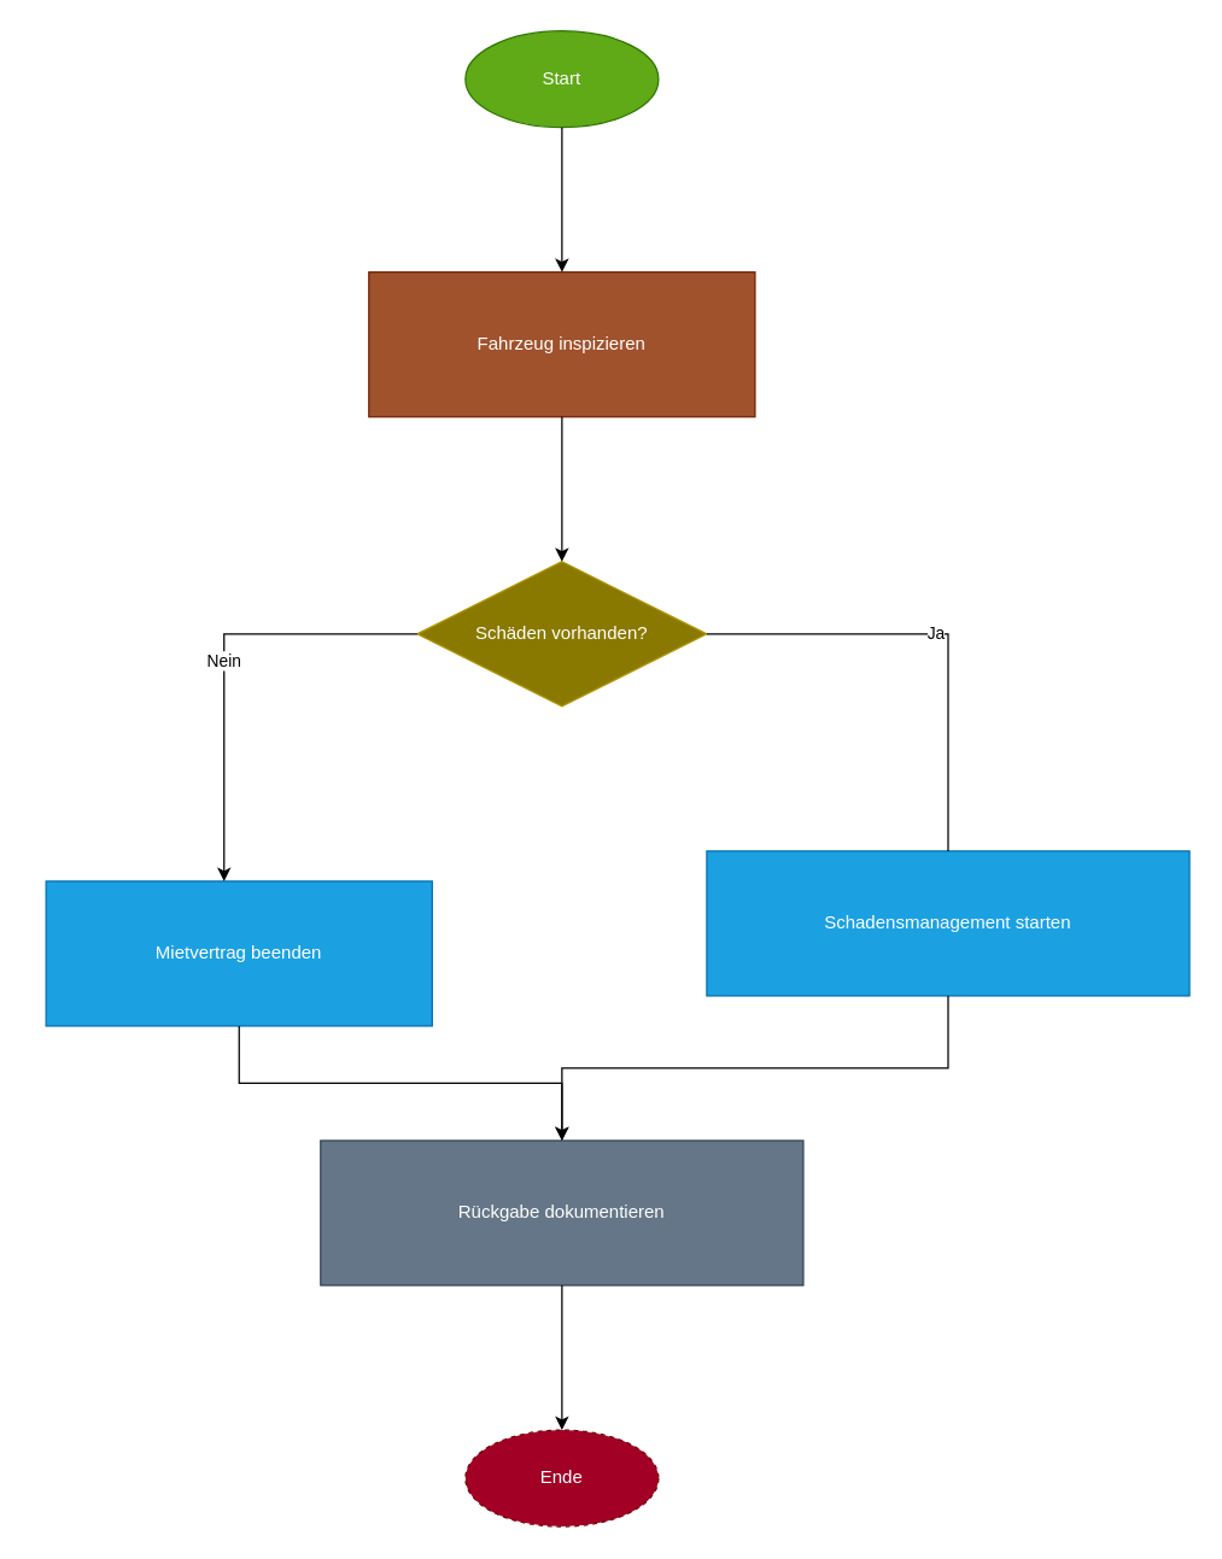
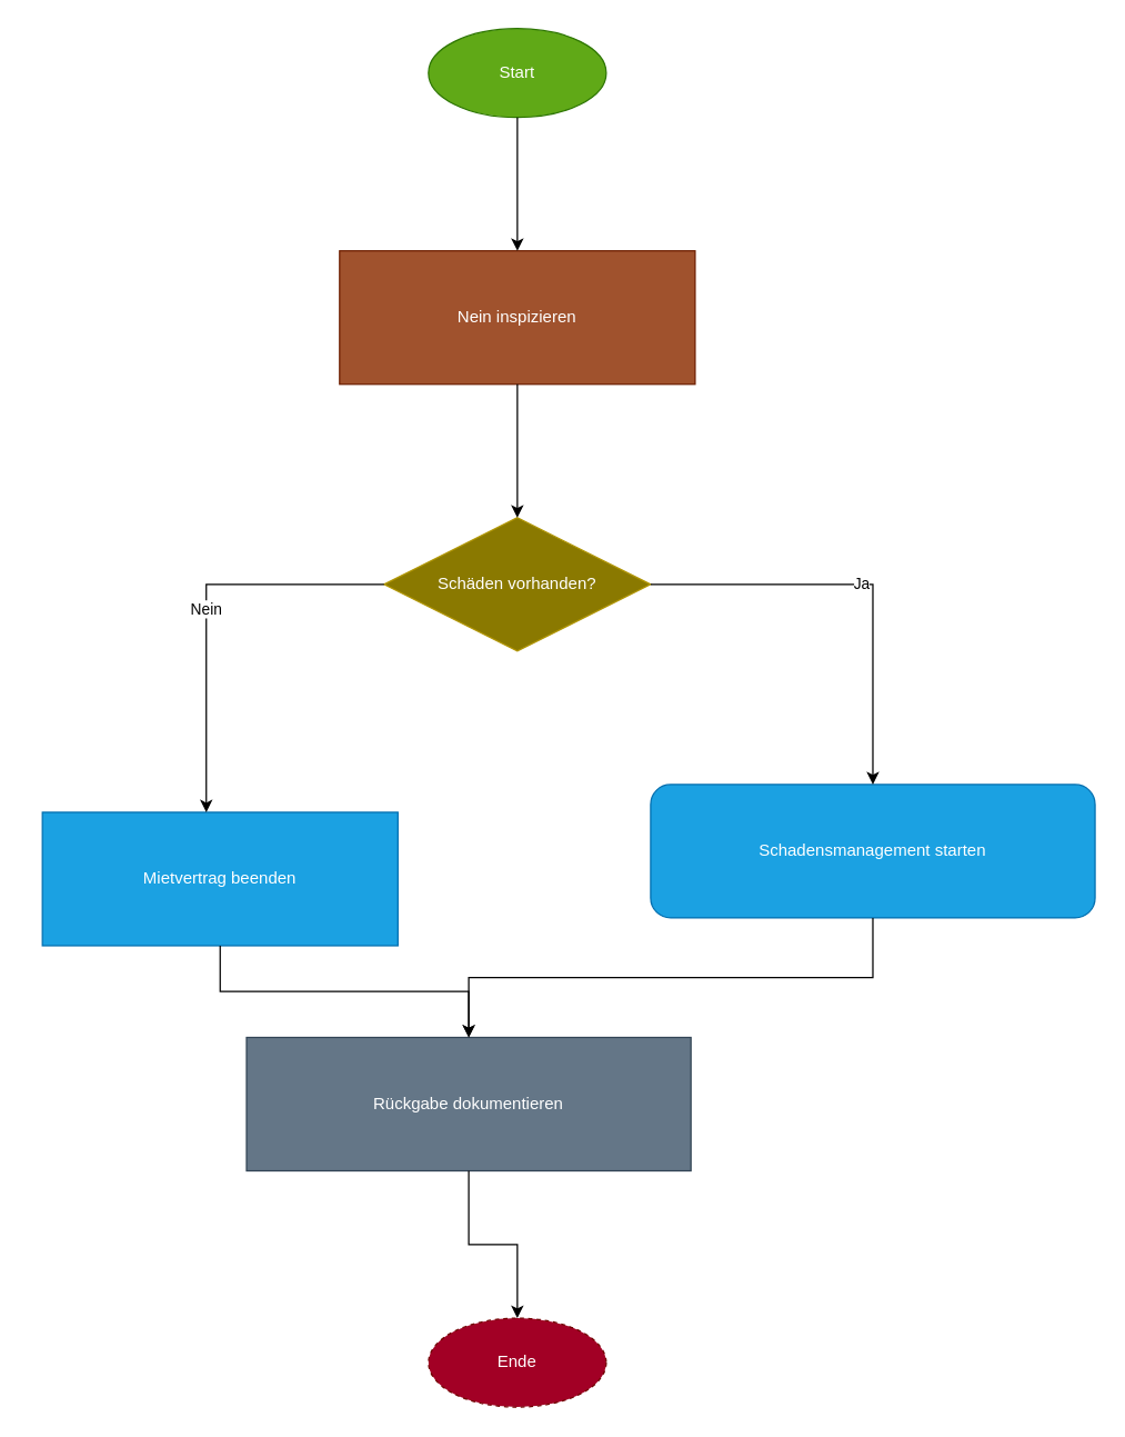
- <mxCell id="4" value="Fahrzeug inspizieren" style="rounded=0;whiteSpace=wrap;html=1;fillColor=#a0522d;strokeColor=#6D1F00;fontColor=#ffffff;" parent="2" vertex="1"><mxGeometry x="224" y="160" width="256" height="96" as="geometry" /></mxCell>
+ <mxCell id="4" value="Nein inspizieren" style="rounded=0;whiteSpace=wrap;html=1;fillColor=#a0522d;strokeColor=#6D1F00;fontColor=#ffffff;" parent="2" vertex="1"><mxGeometry x="224" y="160" width="256" height="96" as="geometry" /></mxCell>
- <mxCell id="13" value="Ja" style="edgeStyle=orthogonalEdgeStyle;rounded=0;orthogonalLoop=1;jettySize=auto;html=1;endArrow=none;" parent="2" source="5" target="7" edge="1"><mxGeometry relative="1" as="geometry"><Array as="points"><mxPoint x="608" y="400" /></Array></mxGeometry></mxCell>
+ <mxCell id="13" value="Ja" style="edgeStyle=orthogonalEdgeStyle;rounded=0;orthogonalLoop=1;jettySize=auto;html=1;" parent="2" source="5" target="7" edge="1"><mxGeometry relative="1" as="geometry"><Array as="points"><mxPoint x="608" y="400" /></Array></mxGeometry></mxCell>
- <mxCell id="7" value="Schadensmanagement starten" style="rounded=0;whiteSpace=wrap;html=1;fillColor=#1ba1e2;strokeColor=#006EAF;fontColor=#ffffff;" parent="2" vertex="1"><mxGeometry x="448" y="544" width="320" height="96" as="geometry" /></mxCell>
+ <mxCell id="7" value="Schadensmanagement starten" style="whiteSpace=wrap;html=1;fillColor=#1ba1e2;strokeColor=#006EAF;fontColor=#ffffff;rounded=1;" parent="2" vertex="1"><mxGeometry x="448" y="544" width="320" height="96" as="geometry" /></mxCell>
- <mxCell id="8" value="Rückgabe dokumentieren" style="rounded=0;whiteSpace=wrap;html=1;fillColor=#647687;strokeColor=#314354;fontColor=#ffffff;" parent="2" vertex="1"><mxGeometry x="192" y="736" width="320" height="96" as="geometry" /></mxCell>
+ <mxCell id="8" value="Rückgabe dokumentieren" style="rounded=0;whiteSpace=wrap;html=1;fillColor=#647687;strokeColor=#314354;fontColor=#ffffff;" parent="2" vertex="1"><mxGeometry x="157" y="726" width="320" height="96" as="geometry" /></mxCell>
